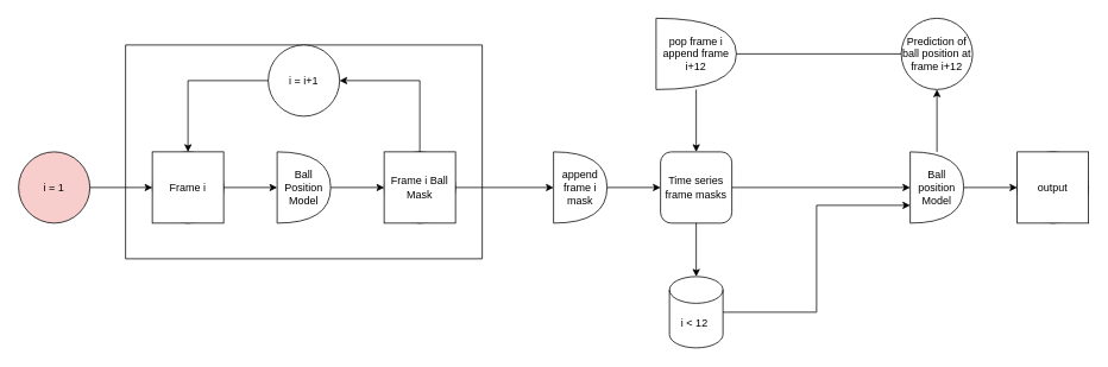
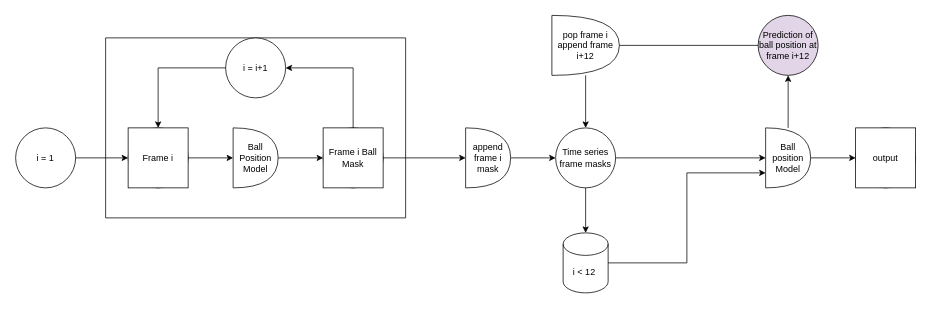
- <mxCell id="20" value="Prediction of ball position at frame i+12" style="ellipse;whiteSpace=wrap;html=1;aspect=fixed;" parent="1" vertex="1"><mxGeometry x="1010" y="20" width="80" height="80" as="geometry" /></mxCell>
+ <mxCell id="20" value="Prediction of ball position at frame i+12" style="ellipse;whiteSpace=wrap;html=1;aspect=fixed;fillColor=#e1d5e7;" parent="1" vertex="1"><mxGeometry x="1010" y="20" width="80" height="80" as="geometry" /></mxCell>
- <mxCell id="8" value="i = 1" style="ellipse;whiteSpace=wrap;html=1;aspect=fixed;fillColor=#f8cecc;" parent="1" vertex="1"><mxGeometry y="170" width="80" height="80" as="geometry" x="20" /></mxCell>
+ <mxCell id="8" value="i = 1" style="ellipse;whiteSpace=wrap;html=1;aspect=fixed;" parent="1" vertex="1"><mxGeometry y="170" width="80" height="80" as="geometry" x="20" /></mxCell>
- <mxCell id="16" value="Time series frame masks" style="whiteSpace=wrap;html=1;aspect=fixed;rounded=1;" parent="1" vertex="1"><mxGeometry x="740" y="170" width="80" height="80" as="geometry" /></mxCell>
+ <mxCell id="16" value="Time series frame masks" style="ellipse;whiteSpace=wrap;html=1;aspect=fixed;" parent="1" vertex="1"><mxGeometry x="740" y="170" width="80" height="80" as="geometry" /></mxCell>
